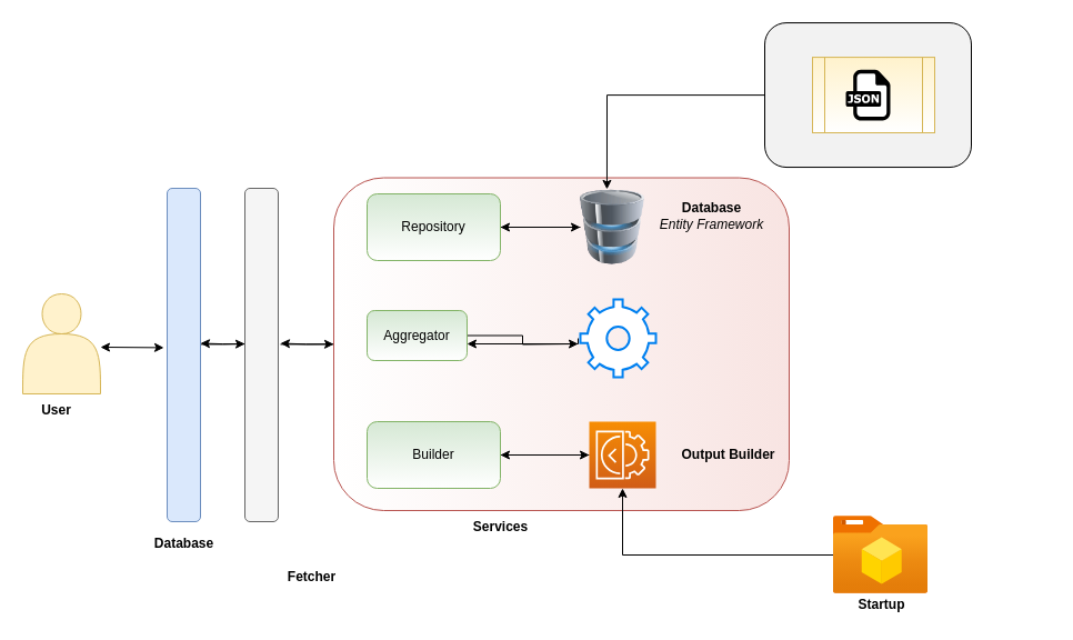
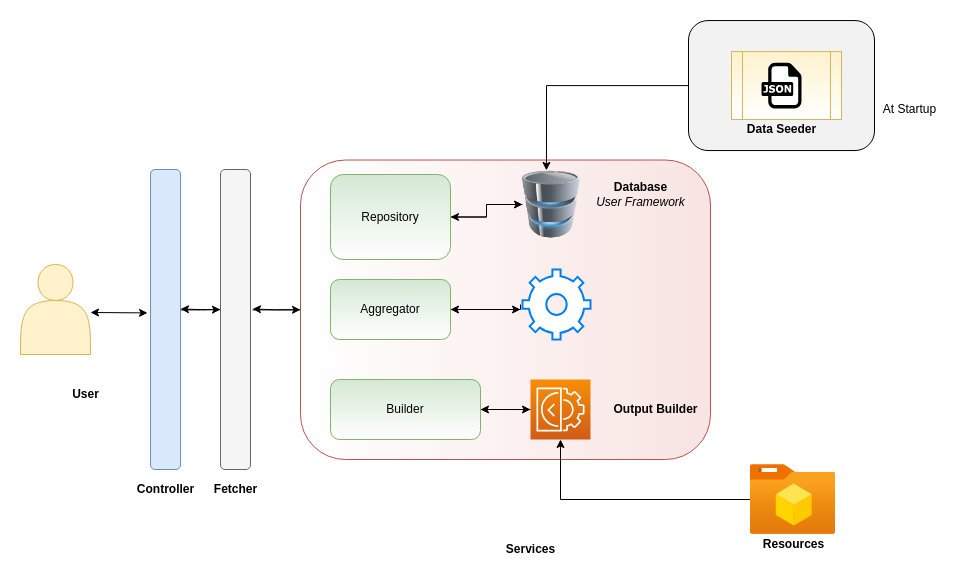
+ <mxCell id="29" value="At Startup" style="text;html=1;align=center;verticalAlign=middle;resizable=0;points=[];autosize=1;strokeColor=none;fillColor=none;" vertex="1" parent="1"><mxGeometry x="874" y="99" width="70" height="20" as="geometry" /></mxCell>
+ <mxCell id="28" value="&lt;b&gt;Data Seeder&lt;/b&gt;" style="text;html=1;align=center;verticalAlign=middle;resizable=0;points=[];autosize=1;strokeColor=none;fillColor=none;" vertex="1" parent="1"><mxGeometry x="736" y="119" width="90" height="20" as="geometry" /></mxCell>
- <mxCell id="30" value="&lt;b&gt;Database&lt;/b&gt;&lt;br&gt;&lt;i&gt;Entity Framework&lt;/i&gt;" style="text;html=1;align=center;verticalAlign=middle;resizable=0;points=[];autosize=1;strokeColor=none;fillColor=none;" vertex="1" parent="1"><mxGeometry x="585" y="179" width="110" height="30" as="geometry" /></mxCell>
+ <mxCell id="30" value="&lt;b&gt;Database&lt;/b&gt;&lt;br&gt;&lt;i&gt;User Framework&lt;/i&gt;" style="text;html=1;align=center;verticalAlign=middle;resizable=0;points=[];autosize=1;strokeColor=none;fillColor=none;" vertex="1" parent="1"><mxGeometry x="585" y="179" width="110" height="30" as="geometry" /></mxCell>
- <mxCell id="14" value="Repository" style="rounded=1;whiteSpace=wrap;html=1;fillColor=#d5e8d4;strokeColor=#82b366;gradientColor=#ffffff;" vertex="1" parent="1"><mxGeometry x="330" y="174" width="120" height="60" as="geometry" /></mxCell>
+ <mxCell id="14" value="Repository" style="rounded=1;whiteSpace=wrap;html=1;fillColor=#d5e8d4;strokeColor=#82b366;gradientColor=#ffffff;" vertex="1" parent="1"><mxGeometry x="330" y="174" width="120" height="85" as="geometry" /></mxCell>
- <mxCell id="16" value="Aggregator" style="rounded=1;whiteSpace=wrap;html=1;fillColor=#d5e8d4;strokeColor=#82b366;gradientColor=#ffffff;" vertex="1" parent="1"><mxGeometry x="330" y="279" width="90" height="45" as="geometry" /></mxCell>
+ <mxCell id="16" value="Aggregator" style="rounded=1;whiteSpace=wrap;html=1;fillColor=#d5e8d4;strokeColor=#82b366;gradientColor=#ffffff;" vertex="1" parent="1"><mxGeometry x="330" y="279" width="120" height="60" as="geometry" /></mxCell>
- <mxCell id="35" value="&lt;b&gt;User&lt;/b&gt;" style="text;html=1;align=center;verticalAlign=middle;resizable=0;points=[];autosize=1;strokeColor=none;fillColor=none;" vertex="1" parent="1"><mxGeometry x="30" y="359" width="40" height="20" as="geometry" /></mxCell>
+ <mxCell id="35" value="&lt;b&gt;User&lt;/b&gt;" style="text;html=1;align=center;verticalAlign=middle;resizable=0;points=[];autosize=1;strokeColor=none;fillColor=none;" vertex="1" parent="1"><mxGeometry x="65" y="384" width="40" height="20" as="geometry" /></mxCell>
- <mxCell id="18" value="Builder" style="rounded=1;whiteSpace=wrap;html=1;fillColor=#d5e8d4;strokeColor=#82b366;gradientColor=#ffffff;" vertex="1" parent="1"><mxGeometry x="330" y="379" width="120" height="60" as="geometry" /></mxCell>
+ <mxCell id="18" value="Builder" style="rounded=1;whiteSpace=wrap;html=1;fillColor=#d5e8d4;strokeColor=#82b366;gradientColor=#ffffff;" vertex="1" parent="1"><mxGeometry x="330" y="379" width="150" height="60" as="geometry" /></mxCell>
- <mxCell id="33" value="&lt;b&gt;Services&lt;/b&gt;" style="text;html=1;align=center;verticalAlign=middle;resizable=0;points=[];autosize=1;strokeColor=none;fillColor=none;" vertex="1" parent="1"><mxGeometry x="415" y="464" width="70" height="20" as="geometry" /></mxCell>
+ <mxCell id="33" value="&lt;b&gt;Services&lt;/b&gt;" style="text;html=1;align=center;verticalAlign=middle;resizable=0;points=[];autosize=1;strokeColor=none;fillColor=none;" vertex="1" parent="1"><mxGeometry x="495" y="539" width="70" height="20" as="geometry" /></mxCell>
- <mxCell id="36" value="&lt;b&gt;Database&lt;/b&gt;" style="text;html=1;align=center;verticalAlign=middle;resizable=0;points=[];autosize=1;strokeColor=none;fillColor=none;" vertex="1" parent="1"><mxGeometry x="130" y="479" width="70" height="20" as="geometry" /></mxCell>
+ <mxCell id="36" value="&lt;b&gt;Controller&lt;/b&gt;" style="text;html=1;align=center;verticalAlign=middle;resizable=0;points=[];autosize=1;strokeColor=none;fillColor=none;" vertex="1" parent="1"><mxGeometry x="130" y="479" width="70" height="20" as="geometry" /></mxCell>
- <mxCell id="37" value="&lt;b&gt;Fetcher&lt;/b&gt;" style="text;html=1;align=center;verticalAlign=middle;resizable=0;points=[];autosize=1;strokeColor=none;fillColor=none;" vertex="1" parent="1"><mxGeometry x="250" y="509" width="60" height="20" as="geometry" /></mxCell>
+ <mxCell id="37" value="&lt;b&gt;Fetcher&lt;/b&gt;" style="text;html=1;align=center;verticalAlign=middle;resizable=0;points=[];autosize=1;strokeColor=none;fillColor=none;" vertex="1" parent="1"><mxGeometry x="205" y="479" width="60" height="20" as="geometry" /></mxCell>
- <mxCell id="32" value="&lt;b&gt;Startup&lt;/b&gt;" style="text;html=1;align=center;verticalAlign=middle;resizable=0;points=[];autosize=1;strokeColor=none;fillColor=none;" vertex="1" parent="1"><mxGeometry x="752.5" y="534" width="80" height="20" as="geometry" /></mxCell>
+ <mxCell id="32" value="&lt;b&gt;Resources&lt;/b&gt;" style="text;html=1;align=center;verticalAlign=middle;resizable=0;points=[];autosize=1;strokeColor=none;fillColor=none;" vertex="1" parent="1"><mxGeometry x="752.5" y="534" width="80" height="20" as="geometry" /></mxCell>
